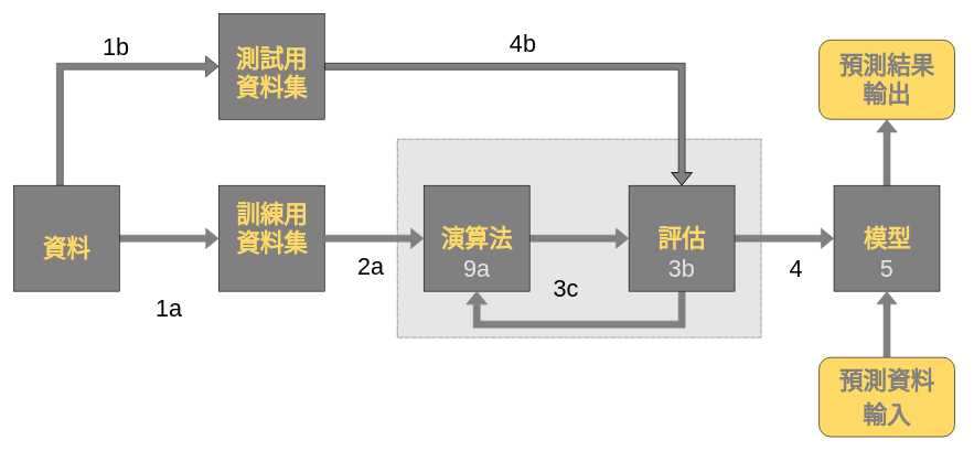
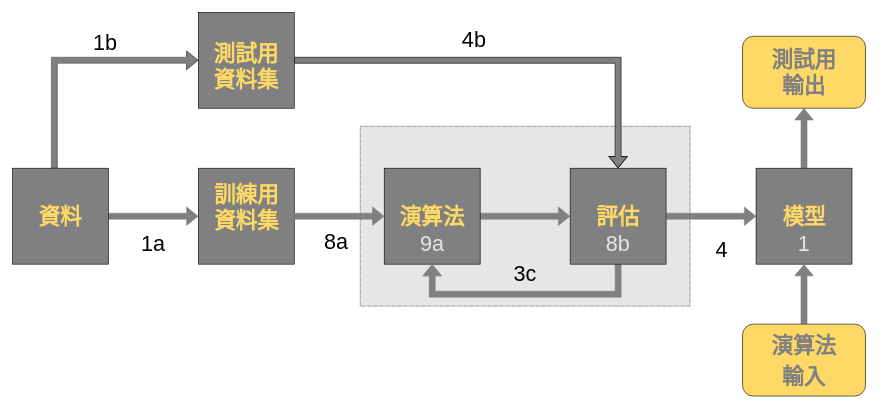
- <mxCell id="27" value="&lt;b style=&quot;font-size: 36px&quot;&gt;&lt;font color=&quot;#808080&quot; style=&quot;font-size: 36px&quot;&gt;&lt;span&gt;預測結果&lt;br&gt;&lt;/span&gt;&lt;span&gt;輸出&lt;/span&gt;&lt;/font&gt;&lt;/b&gt;" style="text;html=1;strokeColor=none;fillColor=none;align=center;verticalAlign=middle;whiteSpace=wrap;rounded=0;" vertex="1" parent="1"><mxGeometry x="1230" y="75" width="220" height="90" as="geometry" /></mxCell>
+ <mxCell id="27" value="&lt;b style=&quot;font-size: 36px&quot;&gt;&lt;font color=&quot;#808080&quot; style=&quot;font-size: 36px&quot;&gt;&lt;span&gt;測試用&lt;br&gt;&lt;/span&gt;&lt;span&gt;輸出&lt;/span&gt;&lt;/font&gt;&lt;/b&gt;" style="text;html=1;strokeColor=none;fillColor=none;align=center;verticalAlign=middle;whiteSpace=wrap;rounded=0;" vertex="1" parent="1"><mxGeometry x="1230" y="75" width="220" height="90" as="geometry" /></mxCell>
- <mxCell id="18" value="&lt;font size=&quot;1&quot; color=&quot;#ffd966&quot;&gt;&lt;b style=&quot;font-size: 36px&quot;&gt;資料&lt;/b&gt;&lt;/font&gt;" style="text;html=1;strokeColor=none;fillColor=none;align=center;verticalAlign=middle;whiteSpace=wrap;rounded=0;" vertex="1" parent="1"><mxGeometry x="45" y="340" width="110" height="70" as="geometry" /></mxCell>
+ <mxCell id="18" value="&lt;font size=&quot;1&quot; color=&quot;#ffd966&quot;&gt;&lt;b style=&quot;font-size: 36px&quot;&gt;資料&lt;/b&gt;&lt;/font&gt;" style="text;html=1;strokeColor=none;fillColor=none;align=center;verticalAlign=middle;whiteSpace=wrap;rounded=0;" vertex="1" parent="1"><mxGeometry x="45" y="325" width="110" height="70" as="geometry" /></mxCell>
- <mxCell id="29" value="&lt;font style=&quot;font-size: 36px&quot;&gt;2a&lt;/font&gt;" style="text;html=1;strokeColor=none;fillColor=none;align=center;verticalAlign=middle;whiteSpace=wrap;rounded=0;dashed=1;dashPattern=1 1;" vertex="1" parent="1"><mxGeometry x="510" y="375" width="100" height="55" as="geometry" /></mxCell>
+ <mxCell id="29" value="&lt;font style=&quot;font-size: 36px&quot;&gt;8a&lt;/font&gt;" style="text;html=1;strokeColor=none;fillColor=none;align=center;verticalAlign=middle;whiteSpace=wrap;rounded=0;dashed=1;dashPattern=1 1;" vertex="1" parent="1"><mxGeometry x="510" y="375" width="100" height="55" as="geometry" /></mxCell>
- <mxCell id="31" value="&lt;font style=&quot;font-size: 36px&quot; color=&quot;#e6e6e6&quot;&gt;3b&lt;/font&gt;" style="text;html=1;strokeColor=none;fillColor=none;align=center;verticalAlign=middle;whiteSpace=wrap;rounded=0;dashed=1;dashPattern=1 1;" vertex="1" parent="1"><mxGeometry x="995" y="381" width="70" height="50" as="geometry" /></mxCell>
+ <mxCell id="31" value="&lt;font style=&quot;font-size: 36px&quot; color=&quot;#e6e6e6&quot;&gt;8b&lt;/font&gt;" style="text;html=1;strokeColor=none;fillColor=none;align=center;verticalAlign=middle;whiteSpace=wrap;rounded=0;dashed=1;dashPattern=1 1;" vertex="1" parent="1"><mxGeometry x="995" y="381" width="70" height="50" as="geometry" /></mxCell>
- <mxCell id="35" value="&lt;font style=&quot;font-size: 36px&quot;&gt;4&lt;/font&gt;" style="text;html=1;strokeColor=none;fillColor=none;align=center;verticalAlign=middle;whiteSpace=wrap;rounded=0;dashed=1;dashPattern=1 1;" vertex="1" parent="1"><mxGeometry x="1167.5" y="381" width="70" height="50" as="geometry" /></mxCell>
+ <mxCell id="35" value="&lt;font style=&quot;font-size: 36px&quot;&gt;4&lt;/font&gt;" style="text;html=1;strokeColor=none;fillColor=none;align=center;verticalAlign=middle;whiteSpace=wrap;rounded=0;dashed=1;dashPattern=1 1;" vertex="1" parent="1"><mxGeometry x="1167.5" y="391" width="70" height="50" as="geometry" /></mxCell>
- <mxCell id="36" value="&lt;font style=&quot;font-size: 36px&quot; color=&quot;#e6e6e6&quot;&gt;5&lt;/font&gt;" style="text;html=1;strokeColor=none;fillColor=none;align=center;verticalAlign=middle;whiteSpace=wrap;rounded=0;dashed=1;dashPattern=1 1;" vertex="1" parent="1"><mxGeometry x="1305" y="381" width="70" height="50" as="geometry" /></mxCell>
+ <mxCell id="36" value="&lt;font style=&quot;font-size: 36px&quot; color=&quot;#e6e6e6&quot;&gt;1&lt;/font&gt;" style="text;html=1;strokeColor=none;fillColor=none;align=center;verticalAlign=middle;whiteSpace=wrap;rounded=0;dashed=1;dashPattern=1 1;" vertex="1" parent="1"><mxGeometry x="1305" y="381" width="70" height="50" as="geometry" /></mxCell>
- <mxCell id="32" value="&lt;font style=&quot;font-size: 36px&quot;&gt;3c&lt;/font&gt;" style="text;html=1;strokeColor=none;fillColor=none;align=center;verticalAlign=middle;whiteSpace=wrap;rounded=0;dashed=1;dashPattern=1 1;" vertex="1" parent="1"><mxGeometry x="820" y="410" width="70" height="50" as="geometry" /></mxCell>
+ <mxCell id="32" value="&lt;font style=&quot;font-size: 36px&quot;&gt;3c&lt;/font&gt;" style="text;html=1;strokeColor=none;fillColor=none;align=center;verticalAlign=middle;whiteSpace=wrap;rounded=0;dashed=1;dashPattern=1 1;" vertex="1" parent="1"><mxGeometry x="840" y="430" width="70" height="50" as="geometry" /></mxCell>
- <mxCell id="28" value="&lt;font style=&quot;font-size: 36px&quot;&gt;1a&lt;/font&gt;" style="text;html=1;strokeColor=none;fillColor=none;align=center;verticalAlign=middle;whiteSpace=wrap;rounded=0;dashed=1;dashPattern=1 1;" vertex="1" parent="1"><mxGeometry x="220" y="440" width="70" height="50" as="geometry" /></mxCell>
+ <mxCell id="28" value="&lt;font style=&quot;font-size: 36px&quot;&gt;1a&lt;/font&gt;" style="text;html=1;strokeColor=none;fillColor=none;align=center;verticalAlign=middle;whiteSpace=wrap;rounded=0;dashed=1;dashPattern=1 1;" vertex="1" parent="1"><mxGeometry x="220" y="380" width="70" height="50" as="geometry" /></mxCell>
- <mxCell id="26" value="&lt;font style=&quot;font-size: 42px&quot;&gt;&lt;b style=&quot;font-size: 36px&quot;&gt;&lt;font color=&quot;#808080&quot; style=&quot;font-size: 36px&quot;&gt;預測資料&lt;br&gt;輸入&lt;/font&gt;&lt;/b&gt;&lt;br&gt;&lt;/font&gt;" style="text;html=1;strokeColor=none;fillColor=none;align=center;verticalAlign=middle;whiteSpace=wrap;rounded=0;" vertex="1" parent="1"><mxGeometry x="1230" y="555" width="220" height="90" as="geometry" /></mxCell>
+ <mxCell id="26" value="&lt;font style=&quot;font-size: 42px&quot;&gt;&lt;b style=&quot;font-size: 36px&quot;&gt;&lt;font color=&quot;#808080&quot; style=&quot;font-size: 36px&quot;&gt;演算法&lt;br&gt;輸入&lt;/font&gt;&lt;/b&gt;&lt;br&gt;&lt;/font&gt;" style="text;html=1;strokeColor=none;fillColor=none;align=center;verticalAlign=middle;whiteSpace=wrap;rounded=0;" vertex="1" parent="1"><mxGeometry x="1230" y="555" width="220" height="90" as="geometry" /></mxCell>
